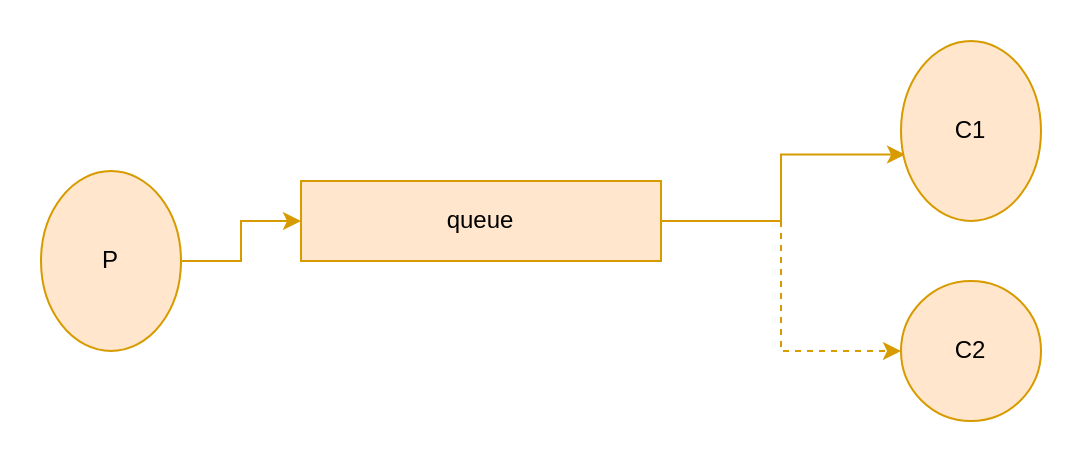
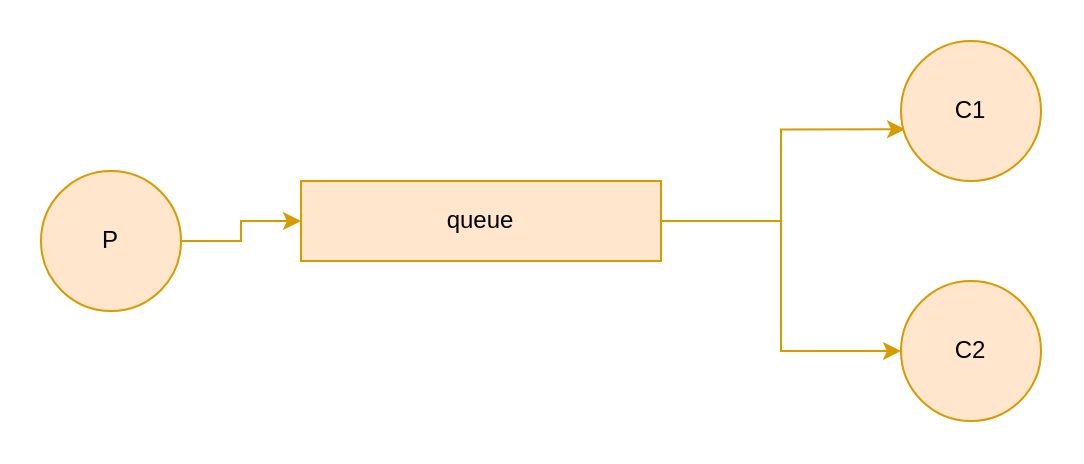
- <mxCell id="7" value="C1" style="ellipse;whiteSpace=wrap;html=1;aspect=fixed;fillColor=#ffe6cc;strokeColor=#d79b00;" vertex="1" parent="1"><mxGeometry x="450" y="20" width="70" height="90" as="geometry" /></mxCell>
+ <mxCell id="7" value="C1" style="ellipse;whiteSpace=wrap;html=1;aspect=fixed;fillColor=#ffe6cc;strokeColor=#d79b00;" vertex="1" parent="1"><mxGeometry x="450" y="20" width="70" height="70" as="geometry" /></mxCell>
- <mxCell id="3" value="P" style="ellipse;whiteSpace=wrap;html=1;aspect=fixed;fillColor=#ffe6cc;strokeColor=#d79b00;" vertex="1" parent="1"><mxGeometry x="20" y="85" width="70" height="90" as="geometry" /></mxCell>
+ <mxCell id="3" value="P" style="ellipse;whiteSpace=wrap;html=1;aspect=fixed;fillColor=#ffe6cc;strokeColor=#d79b00;" vertex="1" parent="1"><mxGeometry x="20" y="85" width="70" height="70" as="geometry" /></mxCell>
- <mxCell id="5" style="edgeStyle=orthogonalEdgeStyle;rounded=0;orthogonalLoop=1;jettySize=auto;html=1;exitX=1;exitY=0.5;exitDx=0;exitDy=0;entryX=0;entryY=0.5;entryDx=0;entryDy=0;fillColor=#ffe6cc;strokeColor=#d79b00;dashed=1;" edge="1" parent="1" source="6" target="8"><mxGeometry relative="1" as="geometry" /></mxCell>
+ <mxCell id="5" style="edgeStyle=orthogonalEdgeStyle;rounded=0;orthogonalLoop=1;jettySize=auto;html=1;exitX=1;exitY=0.5;exitDx=0;exitDy=0;entryX=0;entryY=0.5;entryDx=0;entryDy=0;fillColor=#ffe6cc;strokeColor=#d79b00;" edge="1" parent="1" source="6" target="8"><mxGeometry relative="1" as="geometry" /></mxCell>
